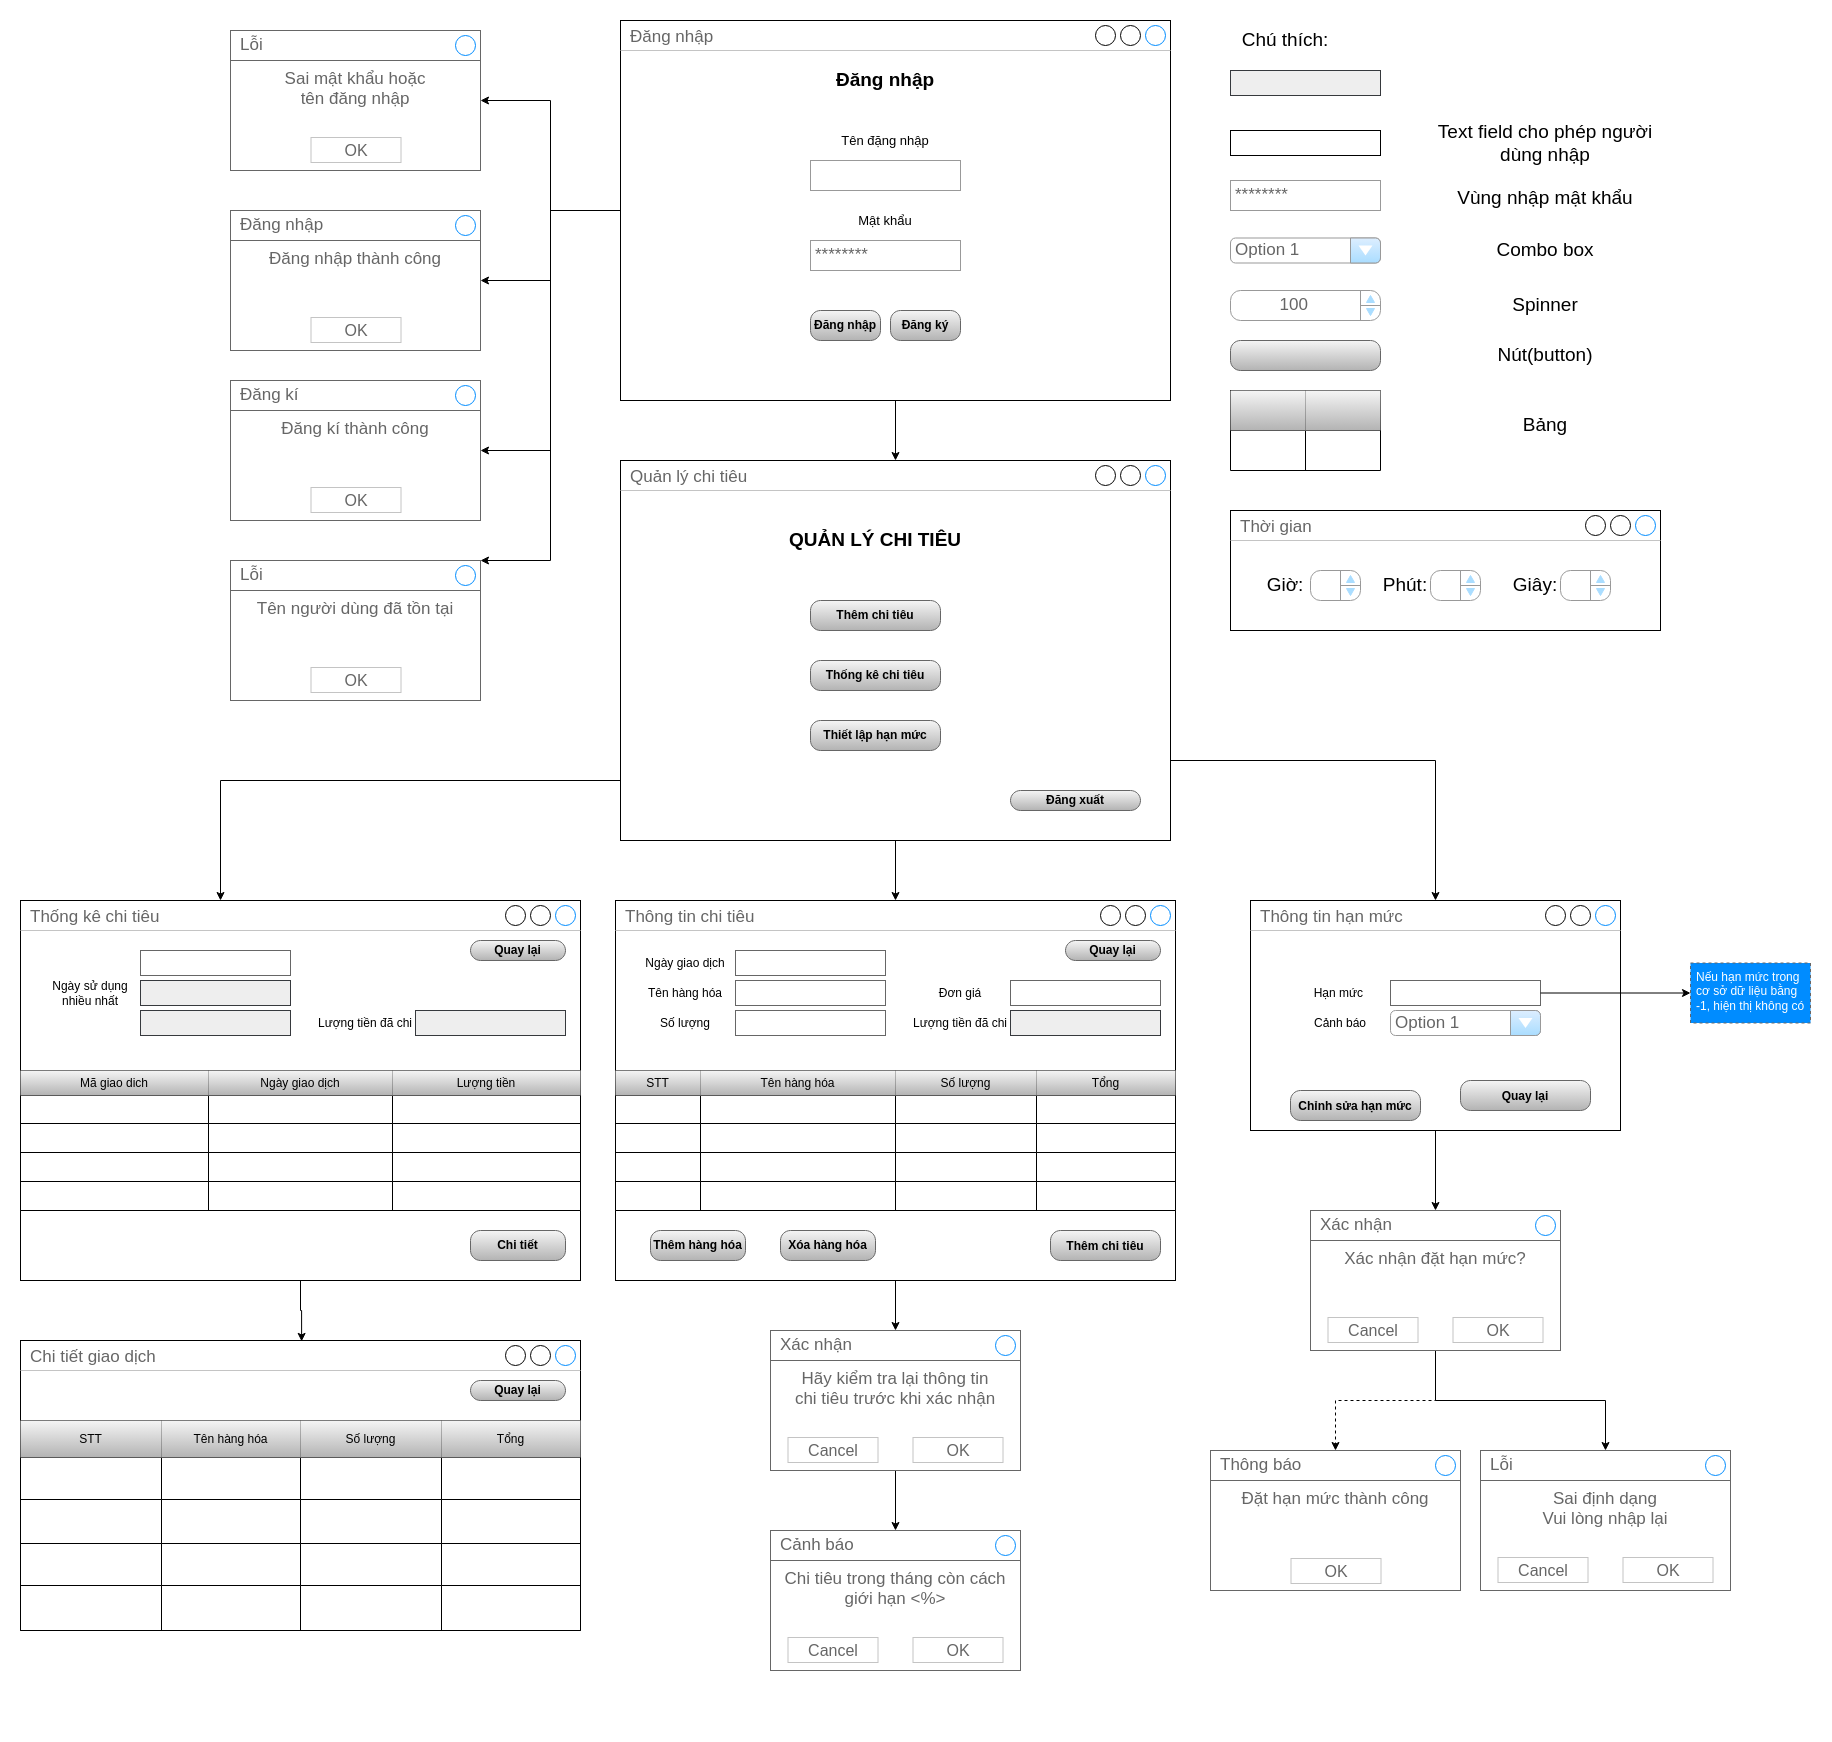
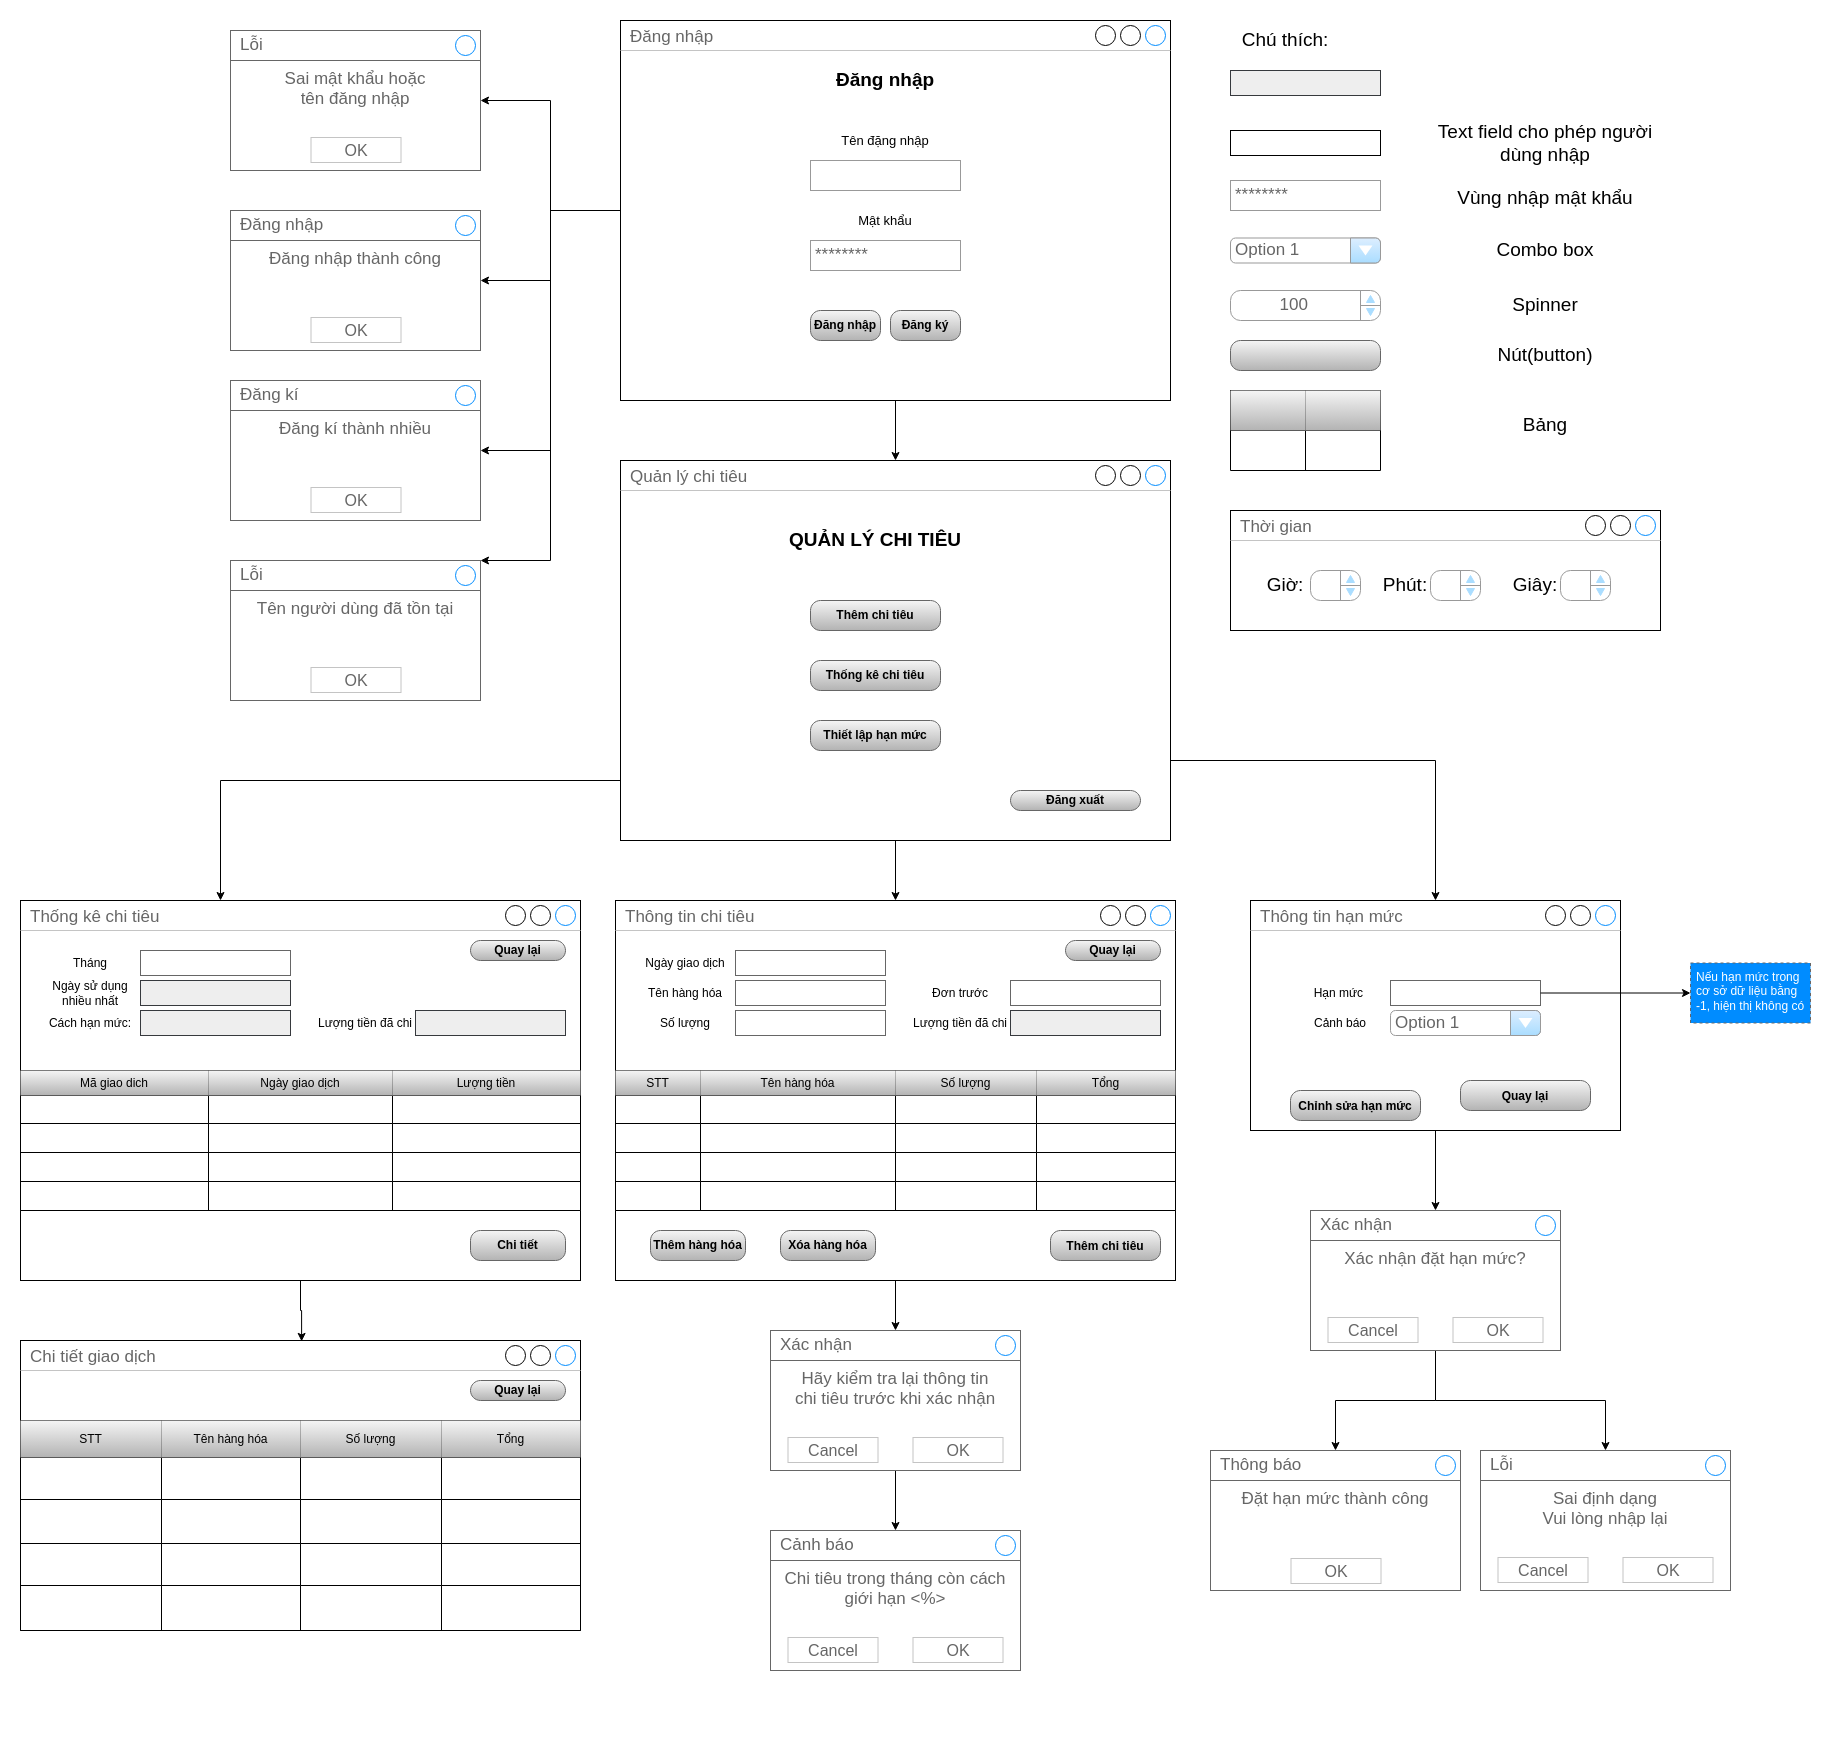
- <mxCell id="147" value="Đăng kí thành công" style="strokeWidth=1;shadow=0;dashed=0;align=center;html=1;shape=mxgraph.mockup.containers.rrect;rSize=0;strokeColor=#666666;fontColor=#666666;fontSize=17;verticalAlign=top;whiteSpace=wrap;fillColor=#ffffff;spacingTop=32;" parent="1" vertex="1"><mxGeometry x="230" y="380" width="250" height="140" as="geometry" /></mxCell>
+ <mxCell id="147" value="Đăng kí thành nhiều" style="strokeWidth=1;shadow=0;dashed=0;align=center;html=1;shape=mxgraph.mockup.containers.rrect;rSize=0;strokeColor=#666666;fontColor=#666666;fontSize=17;verticalAlign=top;whiteSpace=wrap;fillColor=#ffffff;spacingTop=32;" parent="1" vertex="1"><mxGeometry x="230" y="380" width="250" height="140" as="geometry" /></mxCell>
+ <mxCell id="85" value="Tháng" style="text;html=1;strokeColor=none;fillColor=none;align=center;verticalAlign=middle;whiteSpace=wrap;rounded=0;" parent="83" vertex="1"><mxGeometry x="20" y="50" width="100" height="25" as="geometry" /></mxCell>
- <mxCell id="41" value="Đơn giá" style="text;html=1;strokeColor=none;fillColor=none;align=center;verticalAlign=middle;whiteSpace=wrap;rounded=0;" parent="9" vertex="1"><mxGeometry x="295" y="80" width="100" height="25" as="geometry" /></mxCell>
+ <mxCell id="41" value="Đơn trước" style="text;html=1;strokeColor=none;fillColor=none;align=center;verticalAlign=middle;whiteSpace=wrap;rounded=0;" parent="9" vertex="1"><mxGeometry x="295" y="80" width="100" height="25" as="geometry" /></mxCell>
+ <mxCell id="110" value="Cách hạn mức:" style="text;html=1;strokeColor=none;fillColor=none;align=center;verticalAlign=middle;whiteSpace=wrap;rounded=0;" parent="83" vertex="1"><mxGeometry x="20" y="110" width="100" height="25" as="geometry" /></mxCell>
- <mxCell id="70" style="edgeStyle=orthogonalEdgeStyle;rounded=0;orthogonalLoop=1;jettySize=auto;html=1;fontSize=12;fontColor=#FFFFFF;dashed=1;" parent="1" source="72" target="61" edge="1"><mxGeometry relative="1" as="geometry" /></mxCell>
+ <mxCell id="70" style="edgeStyle=orthogonalEdgeStyle;rounded=0;orthogonalLoop=1;jettySize=auto;html=1;fontSize=12;fontColor=#FFFFFF;" parent="1" source="72" target="61" edge="1"><mxGeometry relative="1" as="geometry" /></mxCell>
